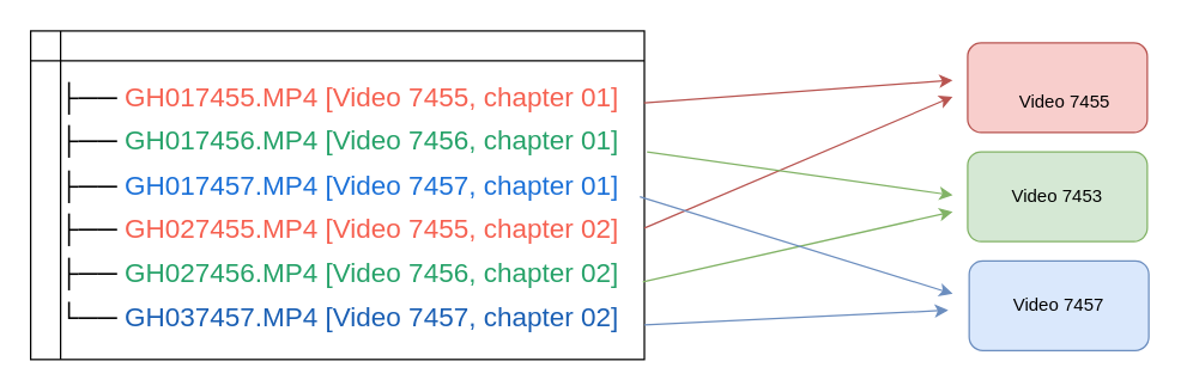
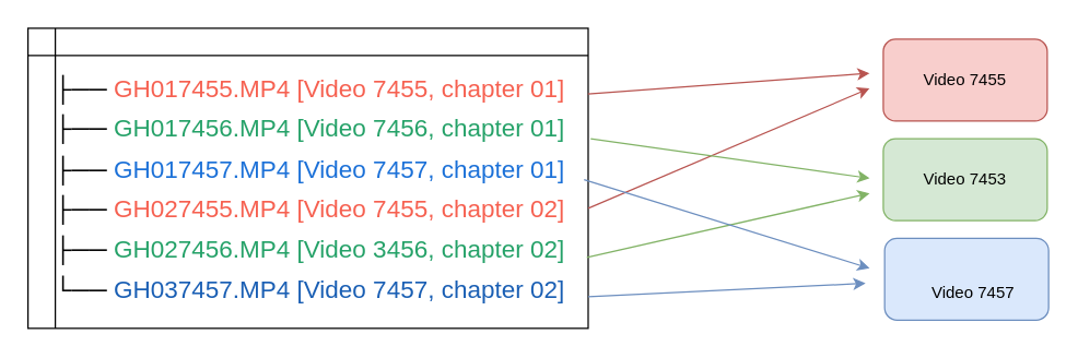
- <mxCell id="12" value="Video 7455" style="text;html=1;align=center;verticalAlign=middle;whiteSpace=wrap;rounded=0;" vertex="1" parent="10"><mxGeometry x="25" y="25" width="80" height="30" as="geometry" /></mxCell>
+ <mxCell id="12" value="Video 7455" style="text;html=1;align=center;verticalAlign=middle;whiteSpace=wrap;rounded=0;" vertex="1" parent="10"><mxGeometry x="20" y="15" width="80" height="30" as="geometry" /></mxCell>
- <mxCell id="3" value="&lt;p style=&quot;line-height: 130%;&quot;&gt;&lt;font style=&quot;font-size: 18px;&quot;&gt;&lt;br&gt;├── &lt;font color=&quot;#f66151&quot;&gt;GH017455.MP4 [Video 7455, chapter 01]&lt;/font&gt;&lt;/font&gt;&lt;/p&gt;&lt;p style=&quot;line-height: 130%;&quot;&gt;&lt;font style=&quot;font-size: 18px;&quot;&gt;├── &lt;font color=&quot;#26a269&quot;&gt;GH017456.MP4 [Video 7456, chapter 01]&lt;br&gt;&lt;/font&gt;&lt;/font&gt;&lt;/p&gt;&lt;p style=&quot;line-height: 130%;&quot;&gt;&lt;font style=&quot;font-size: 18px;&quot;&gt;├── &lt;font color=&quot;#1c71d8&quot;&gt;GH017457.MP4 [Video 7457, chapter 01]&lt;br&gt;&lt;/font&gt;&lt;/font&gt;&lt;/p&gt;&lt;p style=&quot;line-height: 130%;&quot;&gt;&lt;font style=&quot;font-size: 18px;&quot;&gt;├── &lt;font color=&quot;#f66151&quot;&gt;GH027455.MP4 [Video 7455, chapter 02]&lt;br&gt;&lt;/font&gt;&lt;/font&gt;&lt;/p&gt;&lt;p style=&quot;line-height: 130%;&quot;&gt;&lt;font style=&quot;font-size: 18px;&quot;&gt;├── &lt;font color=&quot;#26a269&quot;&gt;GH027456.MP4 [Video 7456, chapter 02]&lt;br&gt;&lt;/font&gt;&lt;/font&gt;&lt;/p&gt;&lt;p style=&quot;line-height: 130%;&quot;&gt;&lt;font style=&quot;font-size: 18px;&quot;&gt;└── &lt;font color=&quot;#1a5fb4&quot;&gt;GH037457.MP4 [Video 7457, chapter 02]&lt;/font&gt;&lt;/font&gt;&lt;/p&gt;" style="text;html=1;align=center;verticalAlign=middle;whiteSpace=wrap;rounded=0;" vertex="1" parent="1"><mxGeometry x="26" y="42" width="401" height="178" as="geometry" /></mxCell>
+ <mxCell id="3" value="&lt;p style=&quot;line-height: 130%;&quot;&gt;&lt;font style=&quot;font-size: 18px;&quot;&gt;&lt;br&gt;├── &lt;font color=&quot;#f66151&quot;&gt;GH017455.MP4 [Video 7455, chapter 01]&lt;/font&gt;&lt;/font&gt;&lt;/p&gt;&lt;p style=&quot;line-height: 130%;&quot;&gt;&lt;font style=&quot;font-size: 18px;&quot;&gt;├── &lt;font color=&quot;#26a269&quot;&gt;GH017456.MP4 [Video 7456, chapter 01]&lt;br&gt;&lt;/font&gt;&lt;/font&gt;&lt;/p&gt;&lt;p style=&quot;line-height: 130%;&quot;&gt;&lt;font style=&quot;font-size: 18px;&quot;&gt;├── &lt;font color=&quot;#1c71d8&quot;&gt;GH017457.MP4 [Video 7457, chapter 01]&lt;br&gt;&lt;/font&gt;&lt;/font&gt;&lt;/p&gt;&lt;p style=&quot;line-height: 130%;&quot;&gt;&lt;font style=&quot;font-size: 18px;&quot;&gt;├── &lt;font color=&quot;#f66151&quot;&gt;GH027455.MP4 [Video 7455, chapter 02]&lt;br&gt;&lt;/font&gt;&lt;/font&gt;&lt;/p&gt;&lt;p style=&quot;line-height: 130%;&quot;&gt;&lt;font style=&quot;font-size: 18px;&quot;&gt;├── &lt;font color=&quot;#26a269&quot;&gt;GH027456.MP4 [Video 3456, chapter 02]&lt;br&gt;&lt;/font&gt;&lt;/font&gt;&lt;/p&gt;&lt;p style=&quot;line-height: 130%;&quot;&gt;&lt;font style=&quot;font-size: 18px;&quot;&gt;└── &lt;font color=&quot;#1a5fb4&quot;&gt;GH037457.MP4 [Video 7457, chapter 02]&lt;/font&gt;&lt;/font&gt;&lt;/p&gt;" style="text;html=1;align=center;verticalAlign=middle;whiteSpace=wrap;rounded=0;" vertex="1" parent="1"><mxGeometry x="26" y="42" width="401" height="178" as="geometry" /></mxCell>
- <mxCell id="18" value="Video 7457" style="text;html=1;align=center;verticalAlign=middle;whiteSpace=wrap;rounded=0;" vertex="1" parent="16"><mxGeometry x="20" y="15" width="80" height="30" as="geometry" /></mxCell>
+ <mxCell id="18" value="Video 7457" style="text;html=1;align=center;verticalAlign=middle;whiteSpace=wrap;rounded=0;" vertex="1" parent="16"><mxGeometry x="25" y="25" width="80" height="30" as="geometry" /></mxCell>
